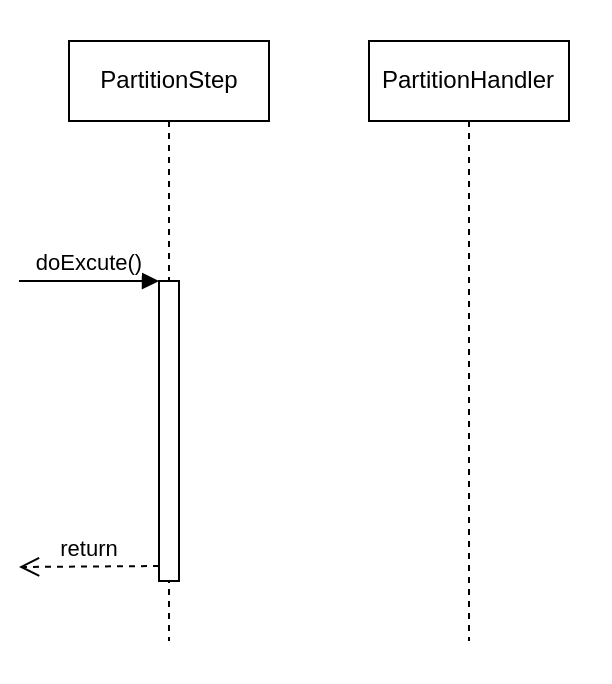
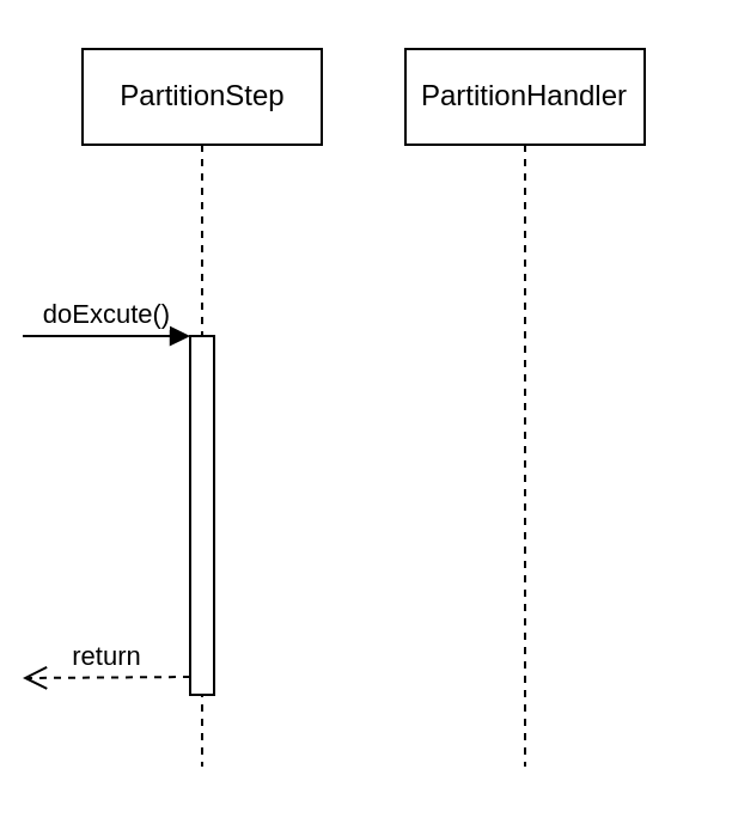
- <mxCell id="6" value="&lt;div&gt;PartitionHandler&lt;/div&gt;" style="shape=umlLifeline;perimeter=lifelinePerimeter;whiteSpace=wrap;html=1;container=1;collapsible=0;recursiveResize=0;outlineConnect=0;" vertex="1" parent="1"><mxGeometry x="170" y="20" width="100" height="300" as="geometry" /></mxCell>
+ <mxCell id="6" value="&lt;div&gt;PartitionHandler&lt;/div&gt;" style="shape=umlLifeline;perimeter=lifelinePerimeter;whiteSpace=wrap;html=1;container=1;collapsible=0;recursiveResize=0;outlineConnect=0;" vertex="1" parent="1"><mxGeometry x="155" y="20" width="100" height="300" as="geometry" /></mxCell>
